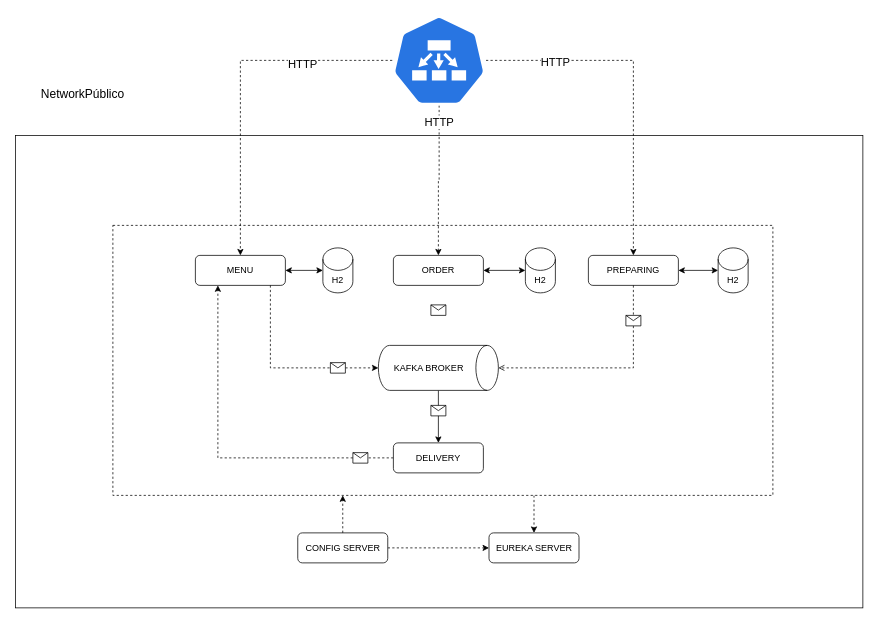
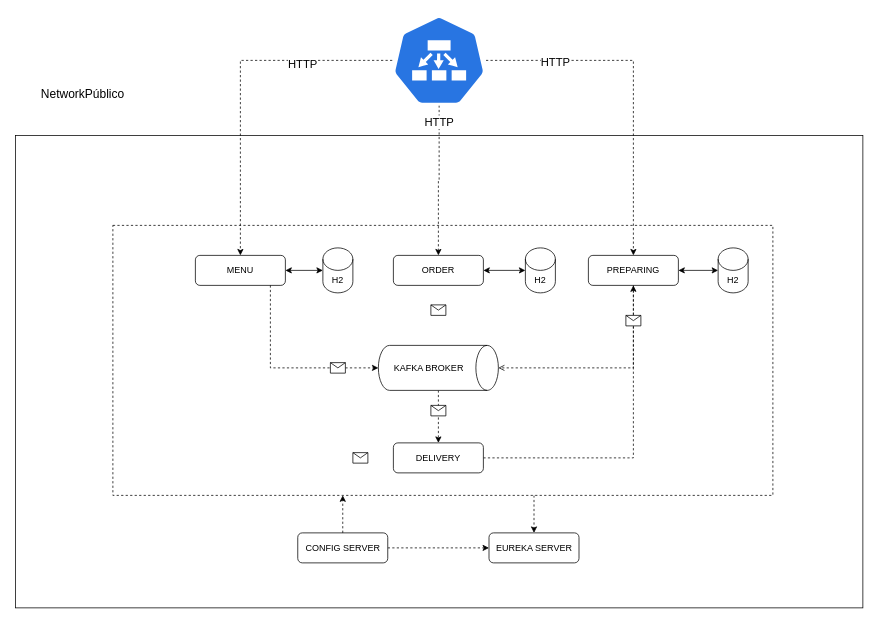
- <mxCell id="11" style="edgeStyle=orthogonalEdgeStyle;rounded=0;orthogonalLoop=1;jettySize=auto;html=1;entryX=0.25;entryY=1;entryDx=0;entryDy=0;dashed=1;" edge="1" parent="1" source="12" target="5"><mxGeometry relative="1" as="geometry" /></mxCell>
+ <mxCell id="11" style="edgeStyle=orthogonalEdgeStyle;rounded=0;orthogonalLoop=1;jettySize=auto;html=1;dashed=1;" edge="1" parent="1" source="12" target="6"><mxGeometry relative="1" as="geometry" /></mxCell>
- <mxCell id="13" style="edgeStyle=orthogonalEdgeStyle;rounded=0;orthogonalLoop=1;jettySize=auto;html=1;entryX=0.5;entryY=0;entryDx=0;entryDy=0;dashed=0;" edge="1" parent="1" source="14" target="12"><mxGeometry relative="1" as="geometry" /></mxCell>
+ <mxCell id="13" style="edgeStyle=orthogonalEdgeStyle;rounded=0;orthogonalLoop=1;jettySize=auto;html=1;entryX=0.5;entryY=0;entryDx=0;entryDy=0;dashed=1;" edge="1" parent="1" source="14" target="12"><mxGeometry relative="1" as="geometry" /></mxCell>
